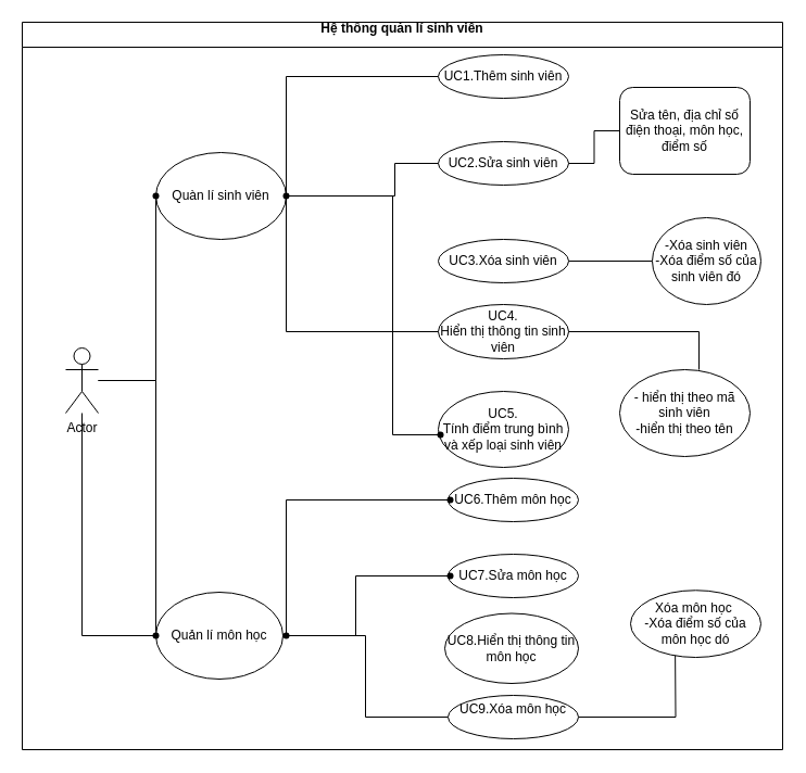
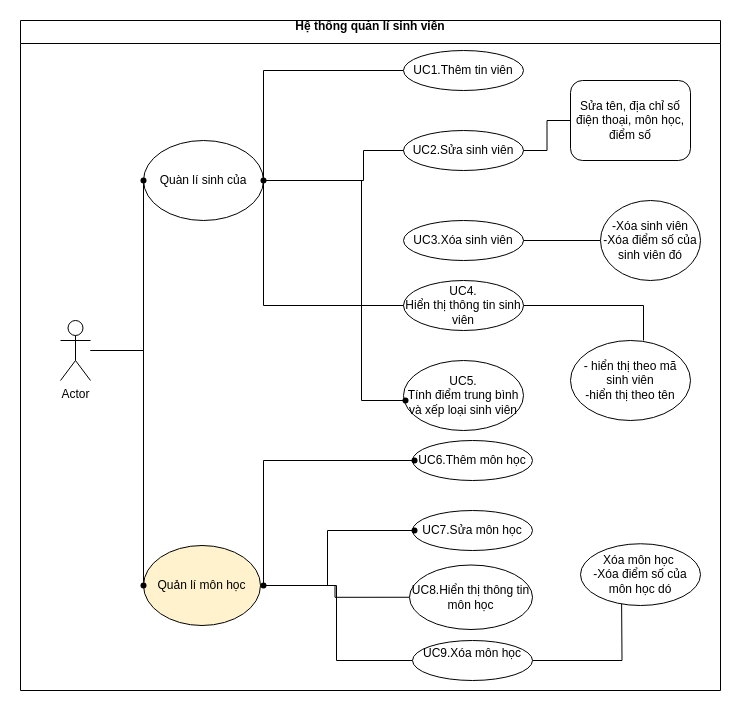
- <mxCell id="13" value="UC1.Thêm sinh viên" style="ellipse;whiteSpace=wrap;html=1;" vertex="1" parent="2"><mxGeometry x="383" y="30" width="120" height="40" as="geometry" /></mxCell>
+ <mxCell id="13" value="UC1.Thêm tin viên" style="ellipse;whiteSpace=wrap;html=1;" vertex="1" parent="2"><mxGeometry x="383" y="30" width="120" height="40" as="geometry" /></mxCell>
- <mxCell id="7" value="Quàn lí sinh viên" style="ellipse;whiteSpace=wrap;html=1;" vertex="1" parent="2"><mxGeometry x="123" y="120" width="120" height="80" as="geometry" /></mxCell>
+ <mxCell id="7" value="Quàn lí sinh của" style="ellipse;whiteSpace=wrap;html=1;" vertex="1" parent="2"><mxGeometry x="123" y="120" width="120" height="80" as="geometry" /></mxCell>
- <mxCell id="8" value="" style="edgeStyle=orthogonalEdgeStyle;rounded=0;orthogonalLoop=1;jettySize=auto;html=1;endArrow=none;endFill=0;" edge="1" parent="2" source="11" target="5"><mxGeometry relative="1" as="geometry" /></mxCell>
+ <mxCell id="8" value="" style="edgeStyle=orthogonalEdgeStyle;rounded=0;orthogonalLoop=1;jettySize=auto;html=1;endArrow=none;endFill=0;entryX=0;entryY=0.5;entryDx=0;entryDy=0;" edge="1" parent="2" source="11" target="30"><mxGeometry relative="1" as="geometry" /></mxCell>
- <mxCell id="11" value="Quản lí môn học&lt;br&gt;" style="ellipse;whiteSpace=wrap;html=1;" vertex="1" parent="2"><mxGeometry x="123" y="525" width="117" height="80" as="geometry" /></mxCell>
+ <mxCell id="11" value="Quản lí môn học&lt;br&gt;" style="ellipse;whiteSpace=wrap;html=1;fillColor=#fff2cc;" vertex="1" parent="2"><mxGeometry x="123" y="525" width="117" height="80" as="geometry" /></mxCell>
